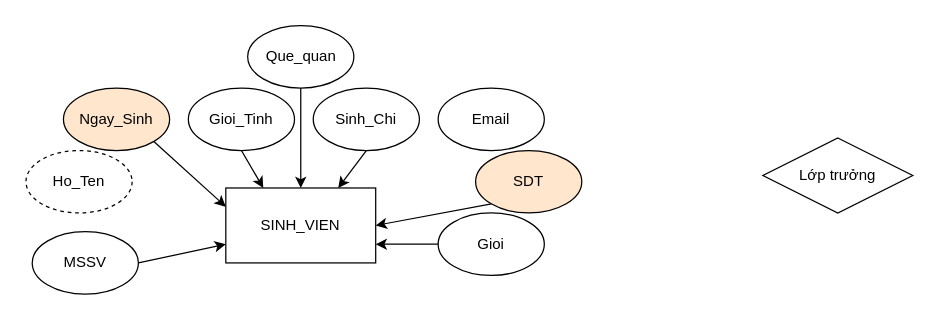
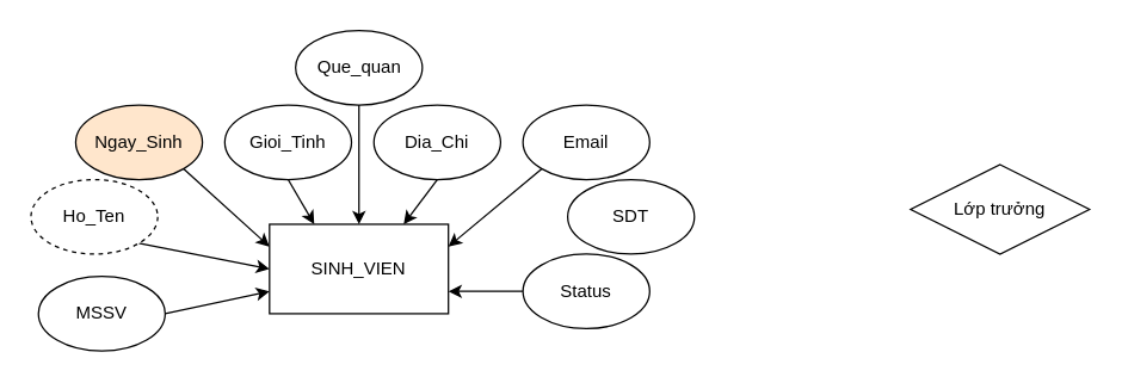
- <mxCell id="19" value="Sinh_Chi" style="ellipse;whiteSpace=wrap;html=1;" vertex="1" parent="1"><mxGeometry x="250" y="70" width="85" height="50" as="geometry" /></mxCell>
+ <mxCell id="19" value="Dia_Chi" style="ellipse;whiteSpace=wrap;html=1;" vertex="1" parent="1"><mxGeometry x="250" y="70" width="85" height="50" as="geometry" /></mxCell>
+ <mxCell id="10" style="edgeStyle=none;rounded=0;orthogonalLoop=1;jettySize=auto;html=1;exitX=0;exitY=1;exitDx=0;exitDy=0;entryX=1;entryY=0.25;entryDx=0;entryDy=0;" edge="1" parent="1" source="11" target="14"><mxGeometry relative="1" as="geometry" /></mxCell>
- <mxCell id="13" value="SDT" style="ellipse;whiteSpace=wrap;html=1;fillColor=#ffe6cc;" parent="1" vertex="1"><mxGeometry x="380" y="120" width="85" height="50" as="geometry" /></mxCell>
+ <mxCell id="13" value="SDT" style="ellipse;whiteSpace=wrap;html=1;" parent="1" vertex="1"><mxGeometry x="380" y="120" width="85" height="50" as="geometry" /></mxCell>
+ <mxCell id="4" style="edgeStyle=none;rounded=0;orthogonalLoop=1;jettySize=auto;html=1;exitX=1;exitY=1;exitDx=0;exitDy=0;entryX=0;entryY=0.5;entryDx=0;entryDy=0;" edge="1" parent="1" source="5" target="14"><mxGeometry relative="1" as="geometry" /></mxCell>
- <mxCell id="12" style="edgeStyle=none;rounded=0;orthogonalLoop=1;jettySize=auto;html=1;exitX=0;exitY=1;exitDx=0;exitDy=0;entryX=1;entryY=0.5;entryDx=0;entryDy=0;" edge="1" parent="1" source="13" target="14"><mxGeometry relative="1" as="geometry" /></mxCell>
- <mxCell id="21" value="Gioi" style="ellipse;whiteSpace=wrap;html=1;" vertex="1" parent="1"><mxGeometry x="350" y="170" width="85" height="50" as="geometry" /></mxCell>
+ <mxCell id="21" value="Status" style="ellipse;whiteSpace=wrap;html=1;" vertex="1" parent="1"><mxGeometry x="350" y="170" width="85" height="50" as="geometry" /></mxCell>
